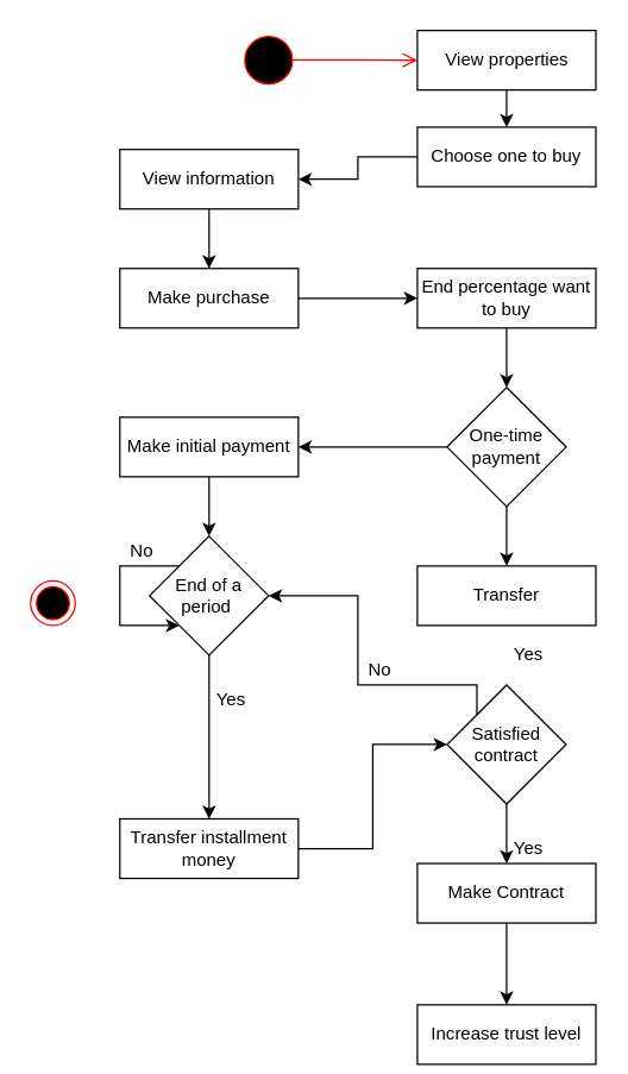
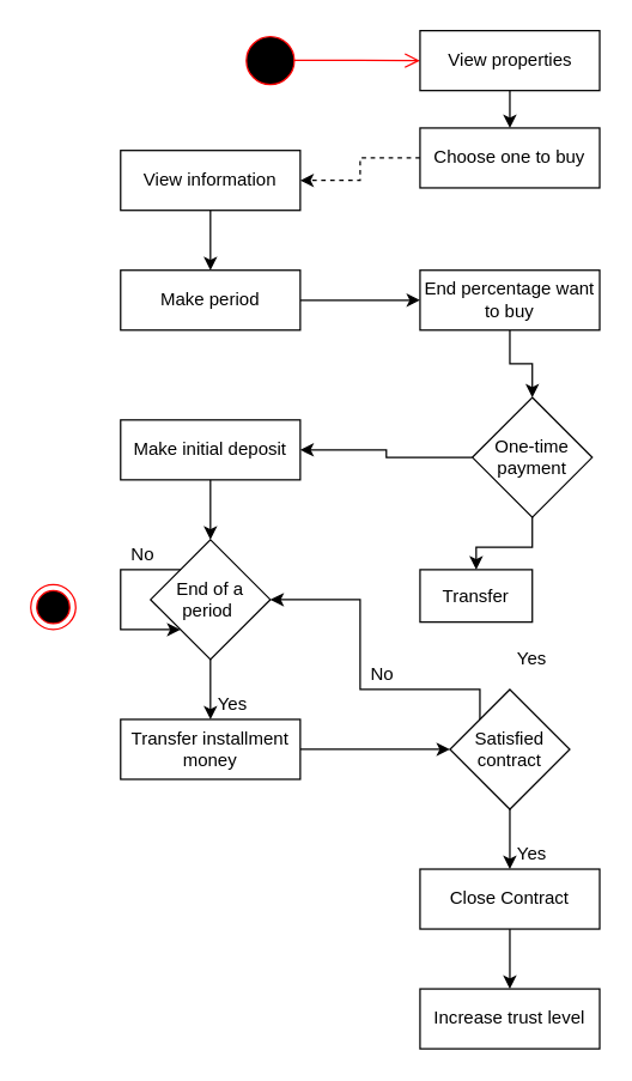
- <mxCell id="7" value="" style="edgeStyle=orthogonalEdgeStyle;rounded=0;orthogonalLoop=1;jettySize=auto;html=1;" edge="1" parent="1" source="8" target="10"><mxGeometry relative="1" as="geometry" /></mxCell>
+ <mxCell id="7" value="" style="edgeStyle=orthogonalEdgeStyle;rounded=0;orthogonalLoop=1;jettySize=auto;html=1;dashed=1;" edge="1" parent="1" source="8" target="10"><mxGeometry relative="1" as="geometry" /></mxCell>
- <mxCell id="12" value="Make purchase" style="whiteSpace=wrap;html=1;" vertex="1" parent="1"><mxGeometry x="80" y="180" width="120" height="40" as="geometry" /></mxCell>
+ <mxCell id="12" value="Make period" style="whiteSpace=wrap;html=1;" vertex="1" parent="1"><mxGeometry x="80" y="180" width="120" height="40" as="geometry" /></mxCell>
- <mxCell id="22" value="Make initial payment" style="whiteSpace=wrap;html=1;" vertex="1" parent="1"><mxGeometry x="80" y="280" width="120" height="40" as="geometry" /></mxCell>
+ <mxCell id="22" value="Make initial deposit" style="whiteSpace=wrap;html=1;" vertex="1" parent="1"><mxGeometry x="80" y="280" width="120" height="40" as="geometry" /></mxCell>
- <mxCell id="17" value="One-time payment" style="rhombus;whiteSpace=wrap;html=1;" vertex="1" parent="1"><mxGeometry x="300" y="260" width="80" height="80" as="geometry" /></mxCell>
+ <mxCell id="17" value="One-time payment" style="rhombus;whiteSpace=wrap;html=1;" vertex="1" parent="1"><mxGeometry x="315" y="265" width="80" height="80" as="geometry" /></mxCell>
- <mxCell id="33" value="Transfer" style="rounded=0;whiteSpace=wrap;html=1;" vertex="1" parent="1"><mxGeometry x="280" y="380" width="120" height="40" as="geometry" /></mxCell>
+ <mxCell id="33" value="Transfer" style="rounded=0;whiteSpace=wrap;html=1;" vertex="1" parent="1"><mxGeometry x="280" y="380" width="75" height="35" as="geometry" /></mxCell>
- <mxCell id="26" value="Transfer installment money" style="whiteSpace=wrap;html=1;" vertex="1" parent="1"><mxGeometry x="80" y="550" width="120" height="40" as="geometry" /></mxCell>
+ <mxCell id="26" value="Transfer installment money" style="whiteSpace=wrap;html=1;" vertex="1" parent="1"><mxGeometry x="80" y="480" width="120" height="40" as="geometry" /></mxCell>
- <mxCell id="28" value="Make Contract" style="whiteSpace=wrap;html=1;" vertex="1" parent="1"><mxGeometry x="280" y="580" width="120" height="40" as="geometry" /></mxCell>
+ <mxCell id="28" value="Close Contract" style="whiteSpace=wrap;html=1;" vertex="1" parent="1"><mxGeometry x="280" y="580" width="120" height="40" as="geometry" /></mxCell>
- <mxCell id="29" value="Increase trust level" style="whiteSpace=wrap;html=1;" vertex="1" parent="1"><mxGeometry x="280" y="675" width="120" height="40" as="geometry" /></mxCell>
+ <mxCell id="29" value="Increase trust level" style="whiteSpace=wrap;html=1;" vertex="1" parent="1"><mxGeometry x="280" y="660" width="120" height="40" as="geometry" /></mxCell>
